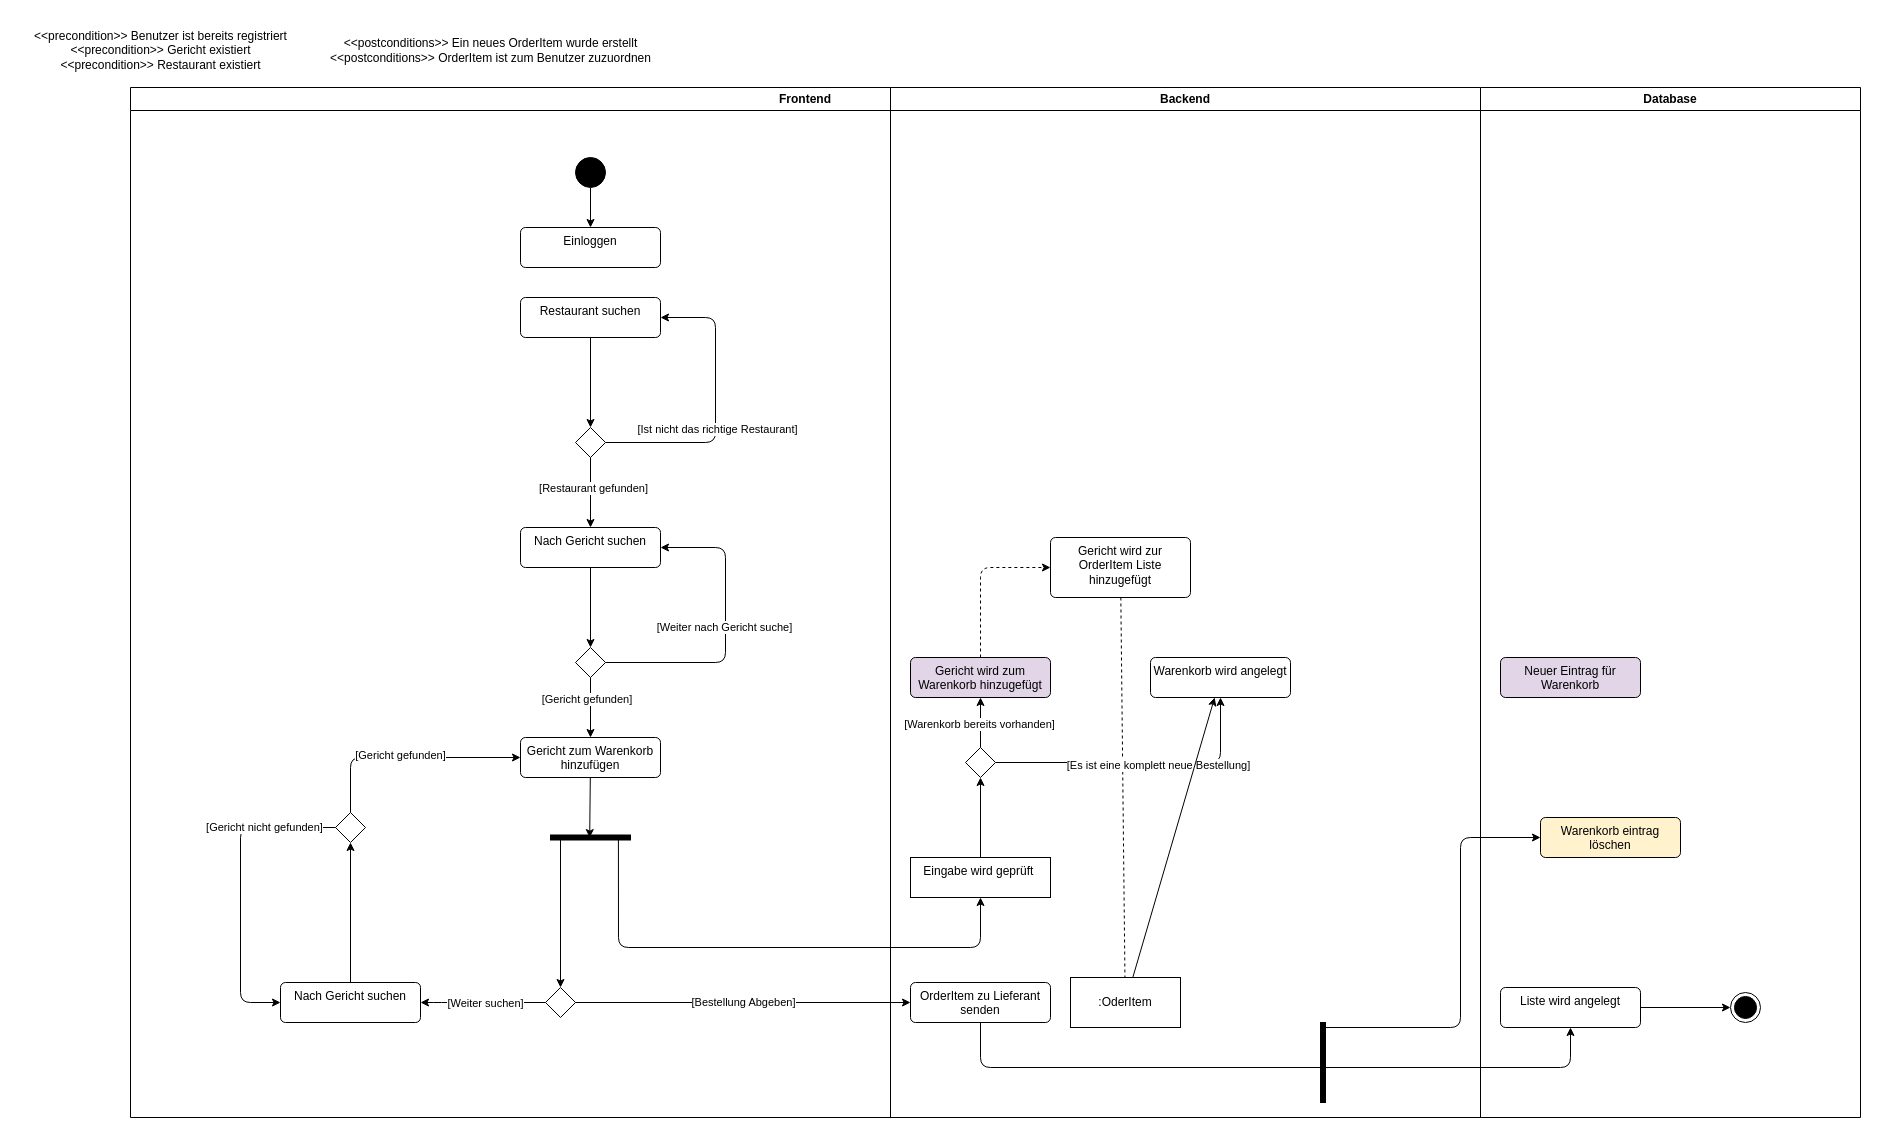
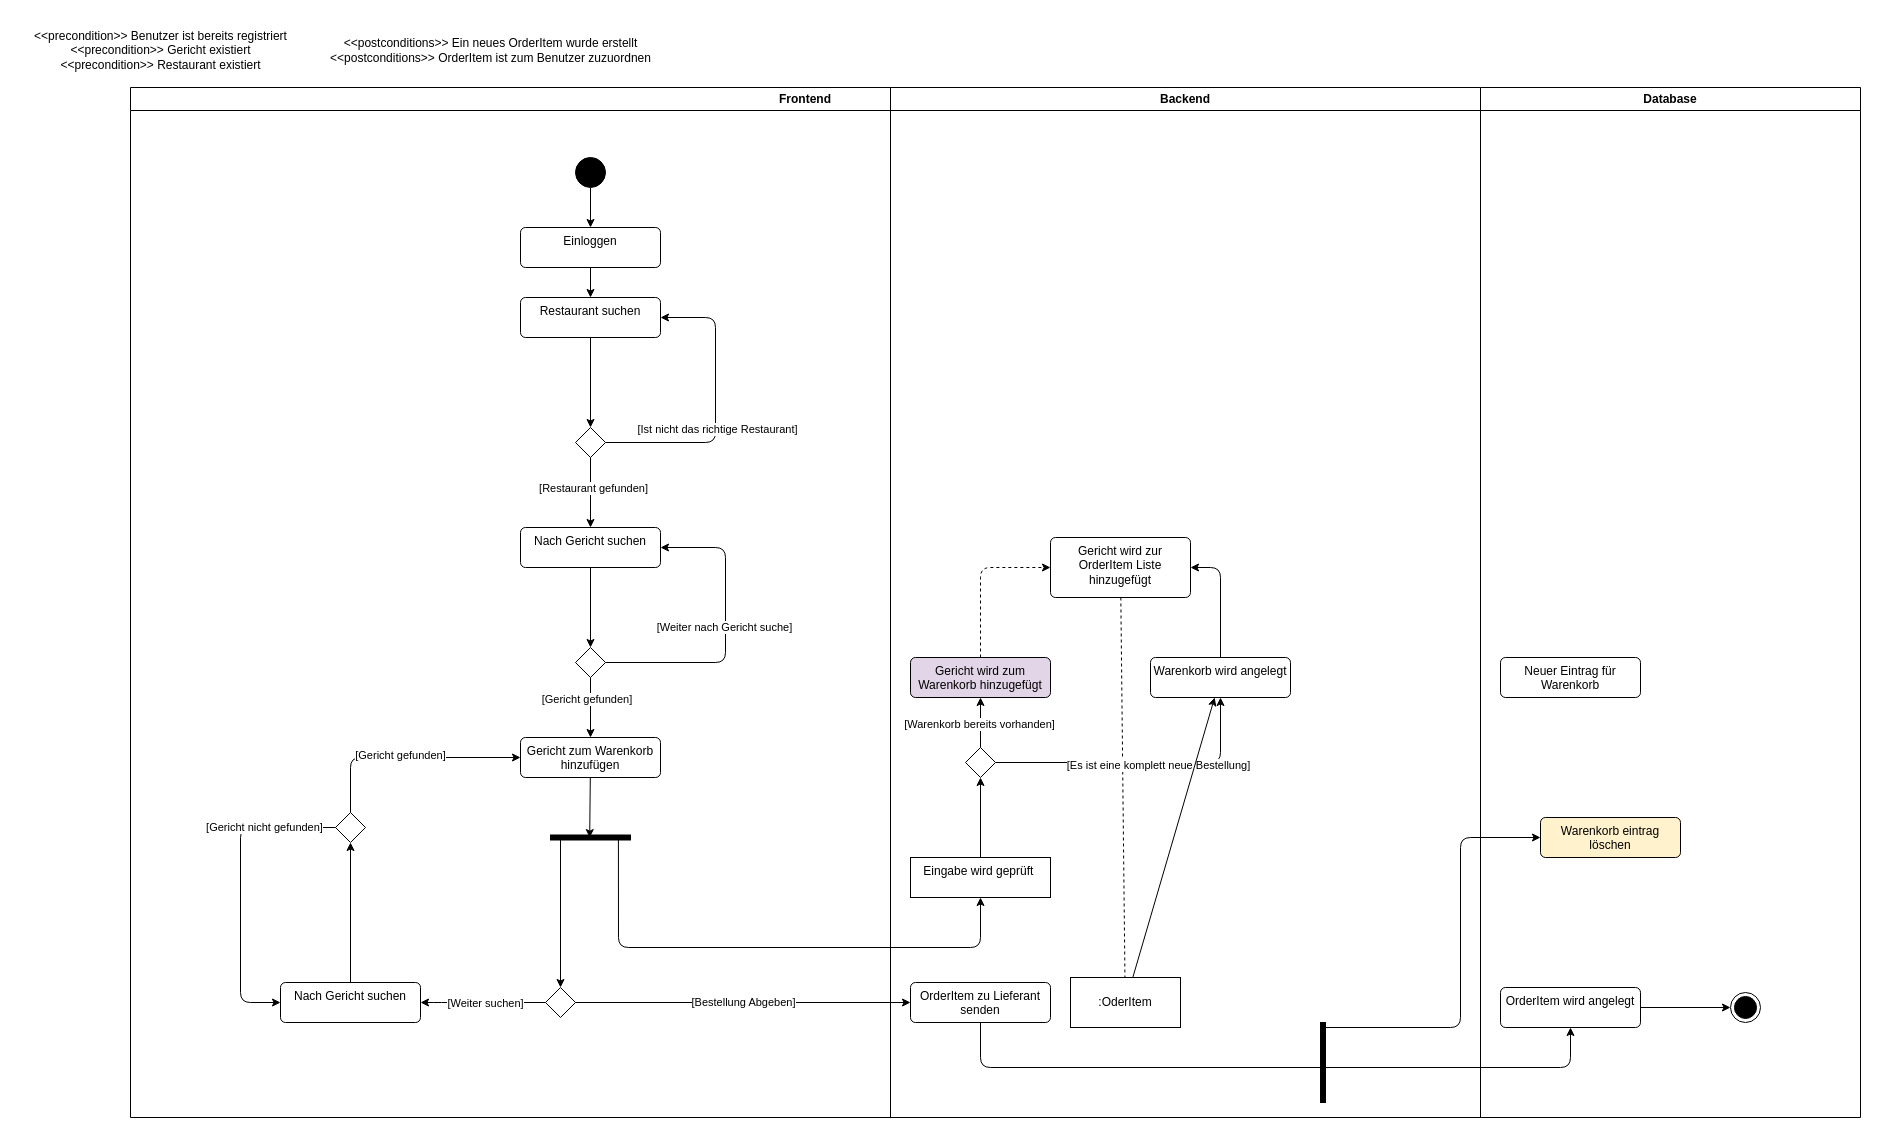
+ <mxCell id="5" style="edgeStyle=none;html=1;entryX=0.5;entryY=0;entryDx=0;entryDy=0;" edge="1" parent="2" source="6" target="8"><mxGeometry relative="1" as="geometry" /></mxCell>
+ <mxCell id="47" style="edgeStyle=none;html=1;exitX=0.5;exitY=0;exitDx=0;exitDy=0;entryX=1;entryY=0.5;entryDx=0;entryDy=0;" edge="1" parent="35" source="48" target="41"><mxGeometry relative="1" as="geometry"><mxPoint x="330" y="550" as="targetPoint" /><Array as="points"><mxPoint x="330" y="480" /></Array></mxGeometry></mxCell>
- <mxCell id="58" value="Neuer Eintrag für Warenkorb" style="html=1;align=center;verticalAlign=top;rounded=1;absoluteArcSize=1;arcSize=10;dashed=0;whiteSpace=wrap;fillColor=#e1d5e7;" vertex="1" parent="55"><mxGeometry x="20" y="570" width="140" height="40" as="geometry" /></mxCell>
+ <mxCell id="58" value="Neuer Eintrag für Warenkorb" style="html=1;align=center;verticalAlign=top;rounded=1;absoluteArcSize=1;arcSize=10;dashed=0;whiteSpace=wrap;" vertex="1" parent="55"><mxGeometry x="20" y="570" width="140" height="40" as="geometry" /></mxCell>
- <mxCell id="57" value="Liste wird angelegt" style="html=1;align=center;verticalAlign=top;rounded=1;absoluteArcSize=1;arcSize=10;dashed=0;whiteSpace=wrap;" vertex="1" parent="55"><mxGeometry x="20" y="900" width="140" height="40" as="geometry" /></mxCell>
+ <mxCell id="57" value="OrderItem wird angelegt" style="html=1;align=center;verticalAlign=top;rounded=1;absoluteArcSize=1;arcSize=10;dashed=0;whiteSpace=wrap;" vertex="1" parent="55"><mxGeometry x="20" y="900" width="140" height="40" as="geometry" /></mxCell>
